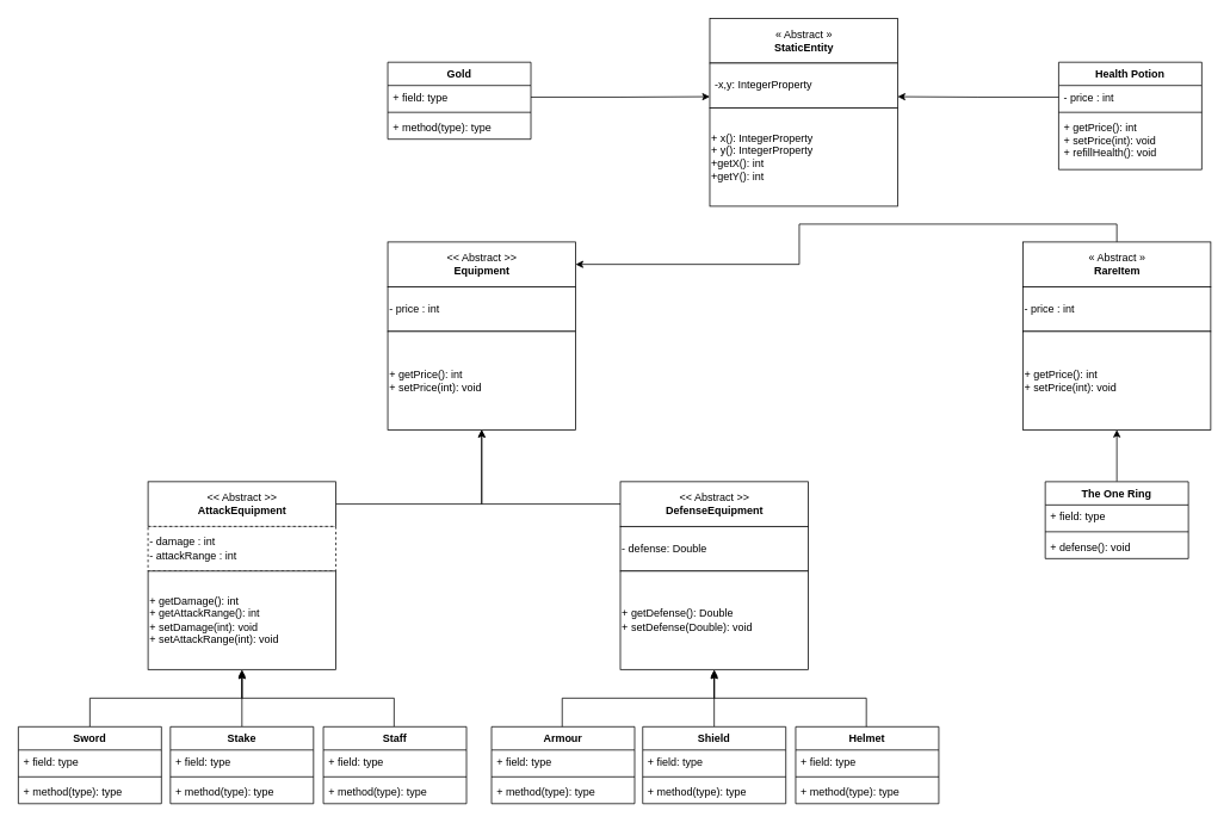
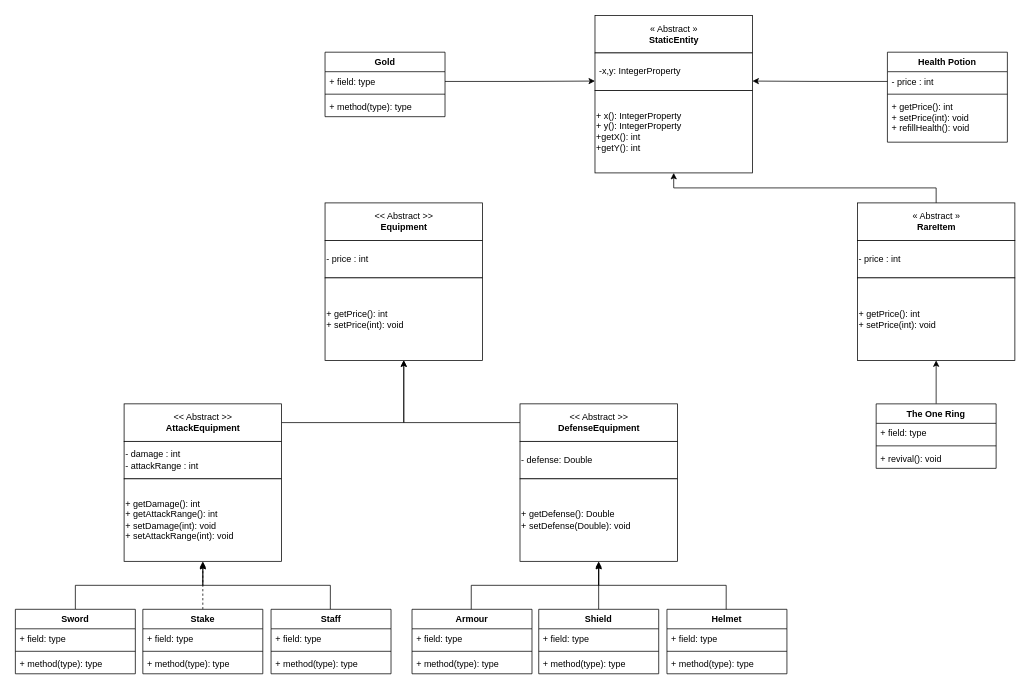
- <mxCell id="35" style="edgeStyle=orthogonalEdgeStyle;rounded=0;orthogonalLoop=1;jettySize=auto;html=1;exitX=0.5;exitY=0;exitDx=0;exitDy=0;" edge="1" parent="1" source="36" target="24"><mxGeometry relative="1" as="geometry" /></mxCell>
+ <mxCell id="35" style="edgeStyle=orthogonalEdgeStyle;rounded=0;orthogonalLoop=1;jettySize=auto;html=1;exitX=0.5;exitY=0;exitDx=0;exitDy=0;entryX=0.5;entryY=1;entryDx=0;entryDy=0;" edge="1" parent="1" source="36" target="23"><mxGeometry relative="1" as="geometry" /></mxCell>
- <mxCell id="54" value="+ defense(): void" style="text;strokeColor=none;fillColor=none;align=left;verticalAlign=top;spacingLeft=4;spacingRight=4;overflow=hidden;rotatable=0;points=[[0,0.5],[1,0.5]];portConstraint=eastwest;" vertex="1" parent="51"><mxGeometry y="60" width="160" height="26" as="geometry" /></mxCell>
+ <mxCell id="54" value="+ revival(): void" style="text;strokeColor=none;fillColor=none;align=left;verticalAlign=top;spacingLeft=4;spacingRight=4;overflow=hidden;rotatable=0;points=[[0,0.5],[1,0.5]];portConstraint=eastwest;" vertex="1" parent="51"><mxGeometry y="60" width="160" height="26" as="geometry" /></mxCell>
- <mxCell id="29" value="&lt;span&gt;- damage : int&lt;br&gt;- attackRange : int&lt;br&gt;&lt;/span&gt;" style="html=1;movable=1;resizable=1;rotatable=1;deletable=1;editable=1;connectable=1;align=left;dashed=1;" vertex="1" parent="1"><mxGeometry x="165" y="588" width="210" height="50" as="geometry" /></mxCell>
+ <mxCell id="29" value="&lt;span&gt;- damage : int&lt;br&gt;- attackRange : int&lt;br&gt;&lt;/span&gt;" style="html=1;movable=1;resizable=1;rotatable=1;deletable=1;editable=1;connectable=1;align=left;" vertex="1" parent="1"><mxGeometry x="165" y="588" width="210" height="50" as="geometry" /></mxCell>
- <mxCell id="11" value="" style="edgeStyle=orthogonalEdgeStyle;rounded=0;orthogonalLoop=1;jettySize=auto;html=1;" edge="1" parent="1" source="12" target="30"><mxGeometry relative="1" as="geometry" /></mxCell>
+ <mxCell id="11" value="" style="edgeStyle=orthogonalEdgeStyle;rounded=0;orthogonalLoop=1;jettySize=auto;html=1;dashed=1;" edge="1" parent="1" source="12" target="30"><mxGeometry relative="1" as="geometry" /></mxCell>
